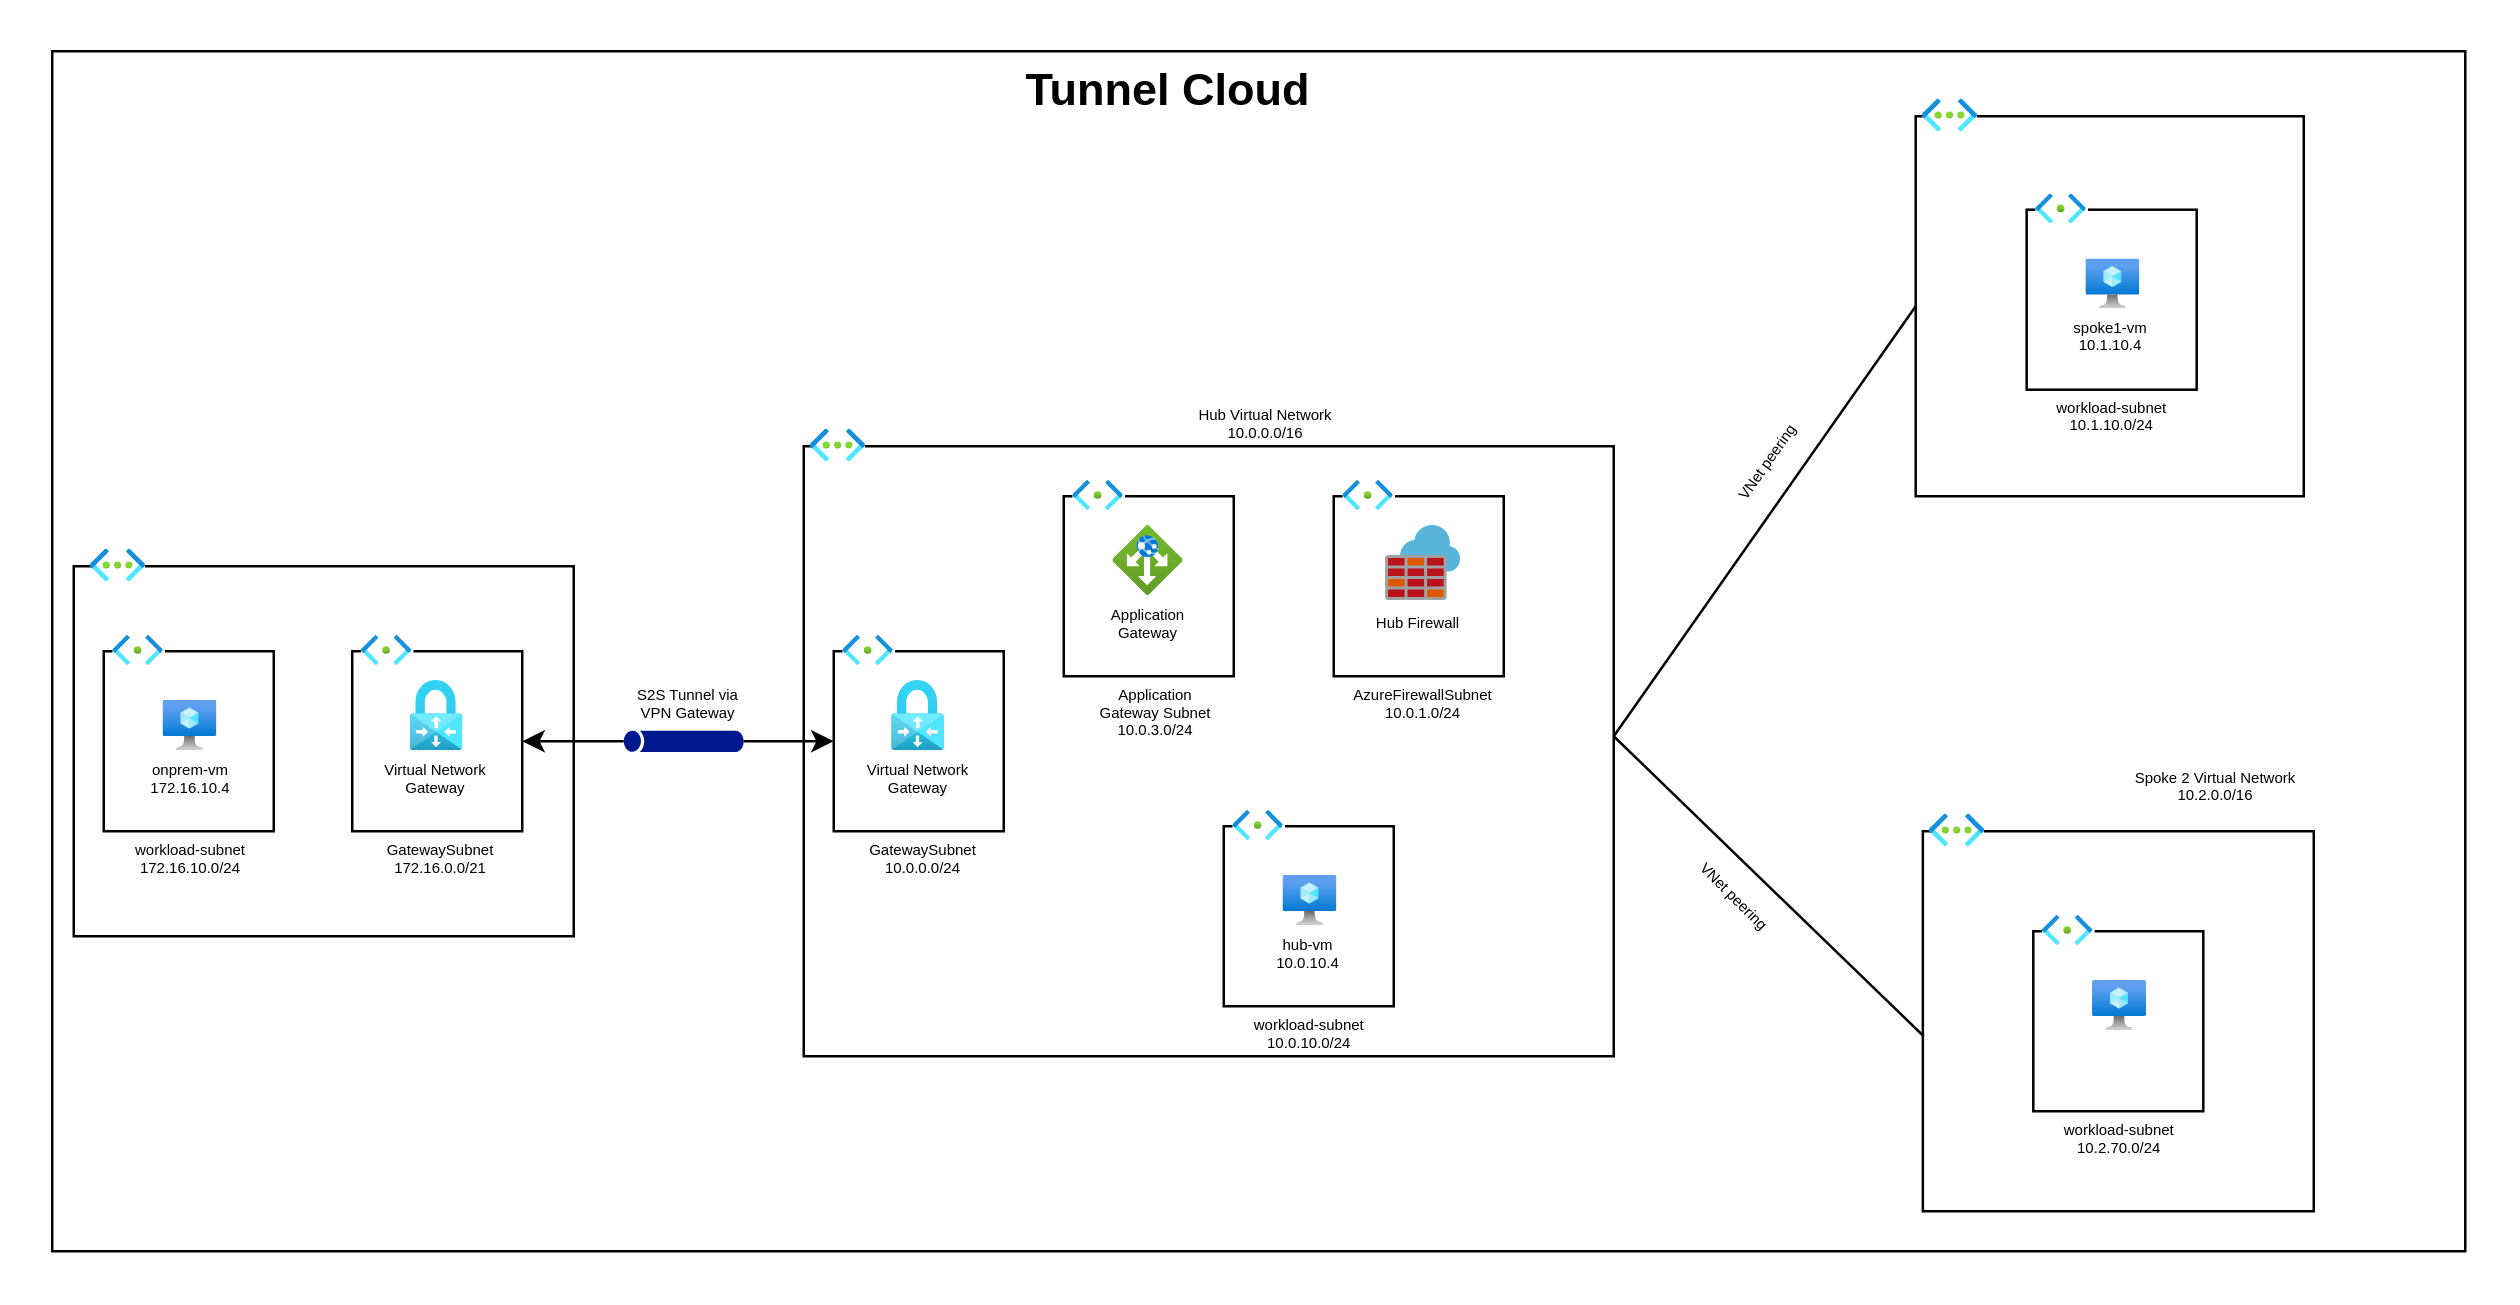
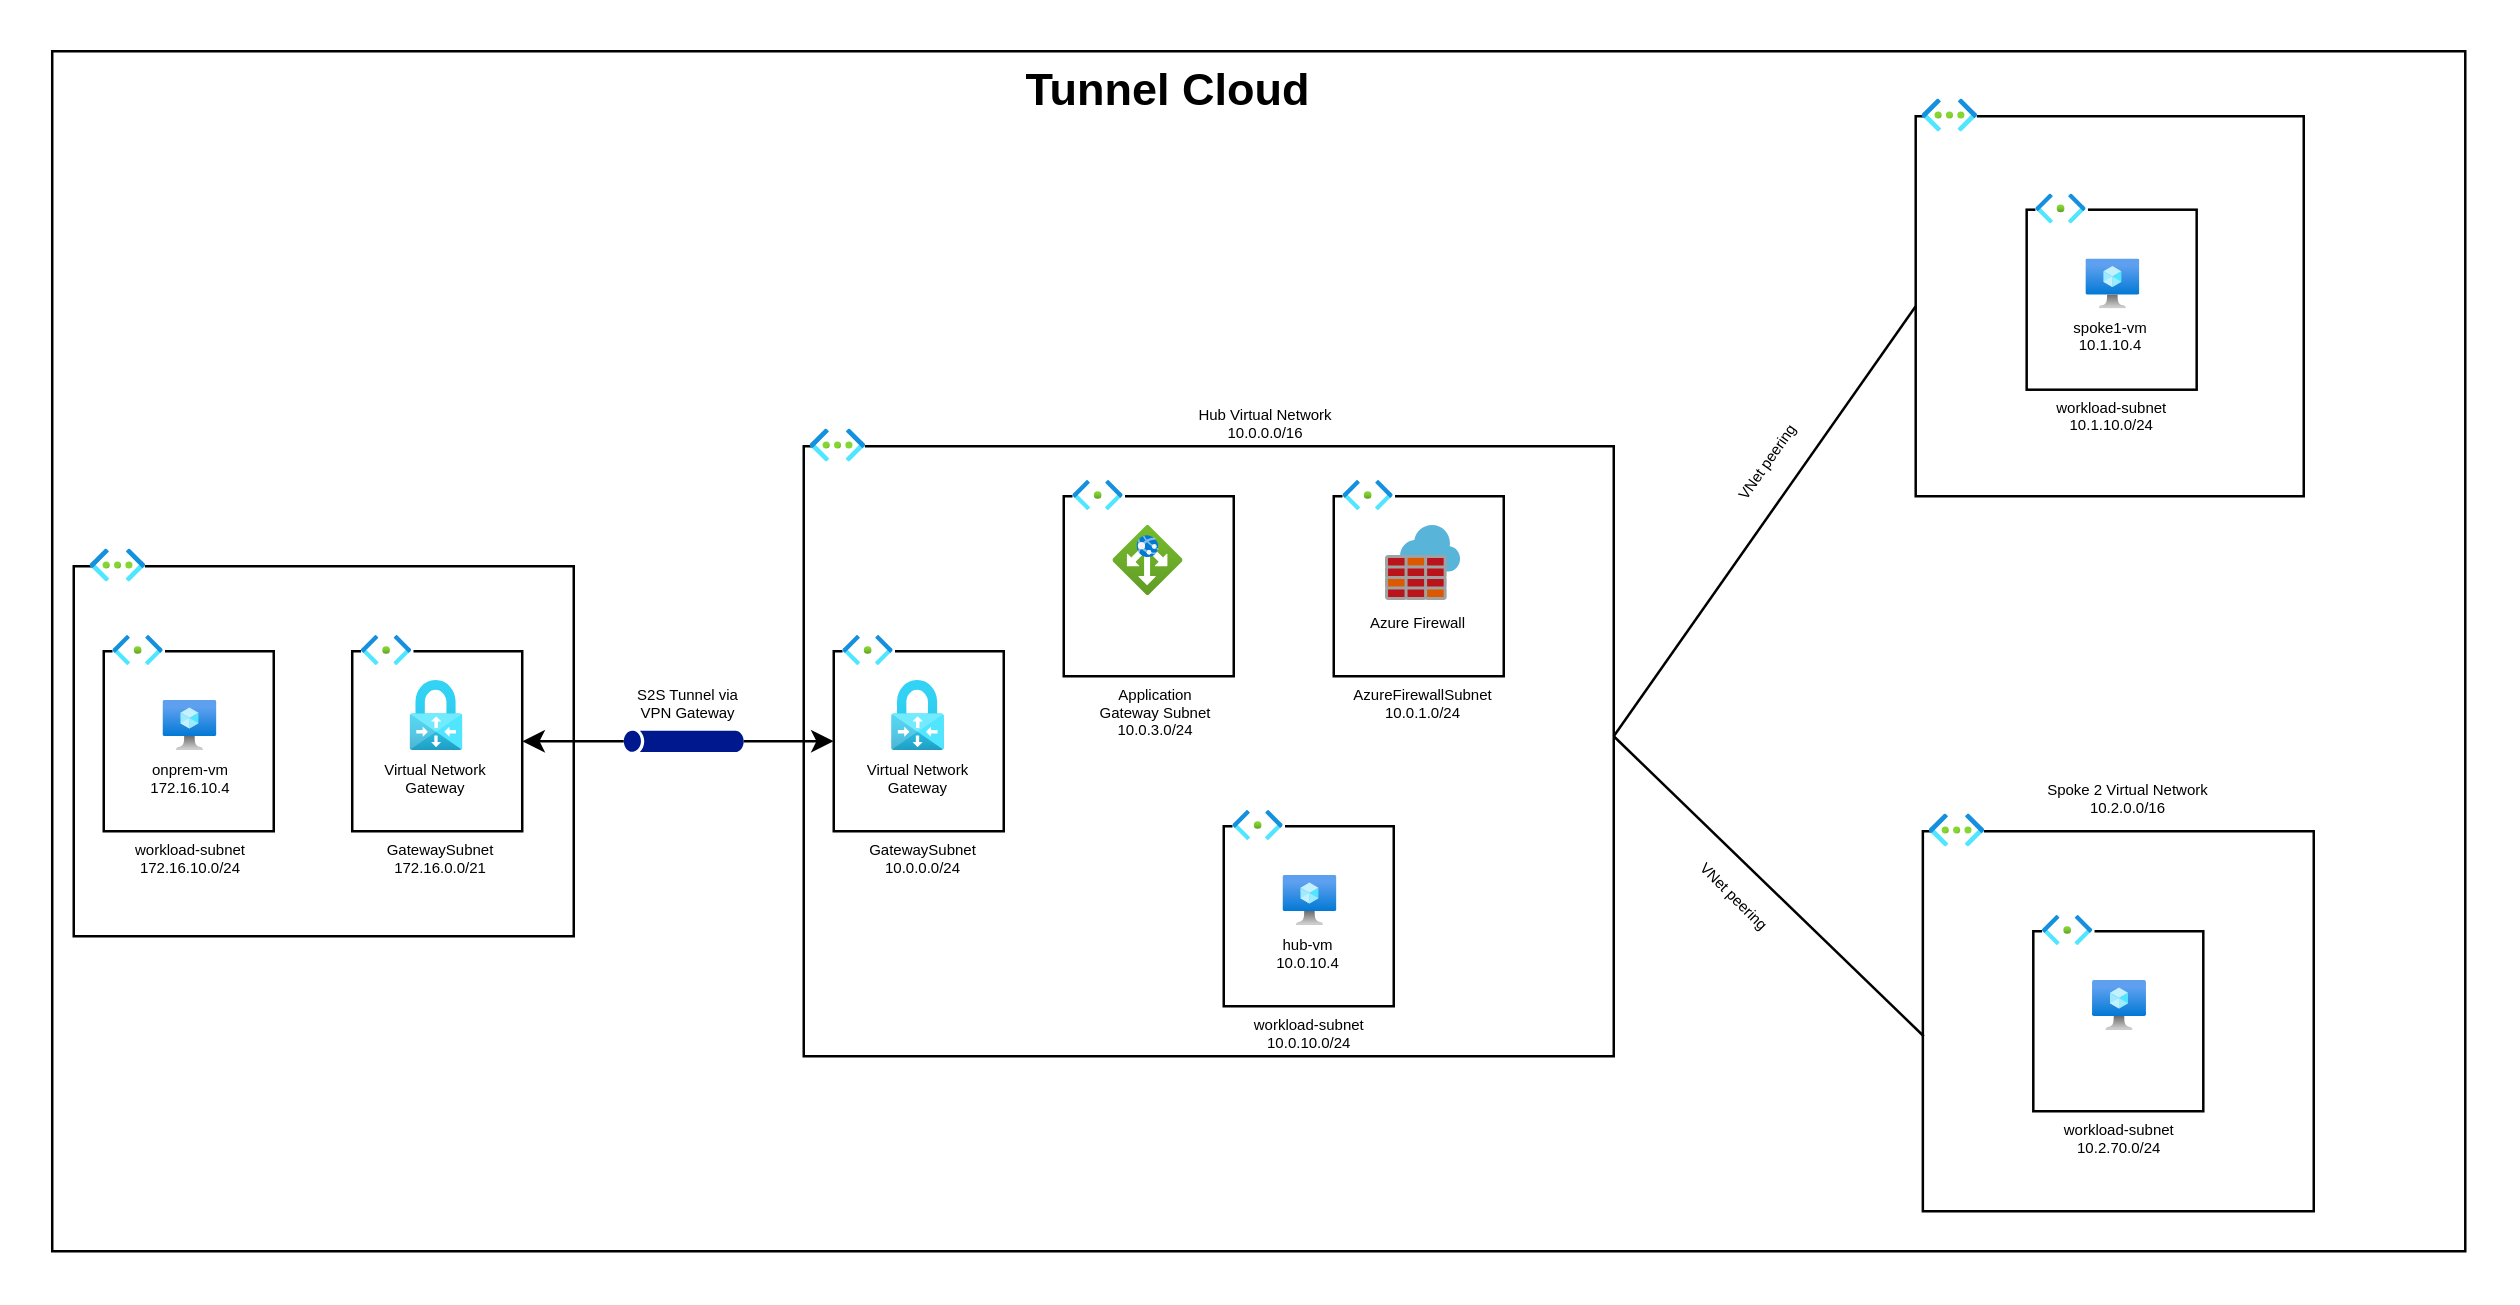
- <mxCell id="60" value="&lt;p style=&quot;line-height: 40%;&quot;&gt;&lt;span style=&quot;font-size: 6px;&quot;&gt;Application Gateway&lt;/span&gt;&lt;/p&gt;" style="text;html=1;align=center;verticalAlign=middle;whiteSpace=wrap;rounded=0;fillColor=none;strokeColor=none;movable=0;resizable=0;rotatable=0;deletable=0;editable=0;locked=1;connectable=0;" vertex="1" parent="1"><mxGeometry x="434.99" y="242" width="48" height="12" as="geometry" /></mxCell>
- <mxCell id="54" value="&lt;p style=&quot;line-height: 40%;&quot;&gt;&lt;span style=&quot;font-size: 6px;&quot;&gt;Hub Firewall&lt;/span&gt;&lt;/p&gt;" style="text;html=1;align=center;verticalAlign=middle;whiteSpace=wrap;rounded=0;fillColor=none;strokeColor=none;movable=0;resizable=0;rotatable=0;deletable=0;editable=0;locked=1;connectable=0;" vertex="1" parent="1"><mxGeometry x="542.99" y="242" width="48" height="12" as="geometry" /></mxCell>
+ <mxCell id="54" value="&lt;p style=&quot;line-height: 40%;&quot;&gt;&lt;span style=&quot;font-size: 6px;&quot;&gt;Azure Firewall&lt;/span&gt;&lt;/p&gt;" style="text;html=1;align=center;verticalAlign=middle;whiteSpace=wrap;rounded=0;fillColor=none;strokeColor=none;movable=0;resizable=0;rotatable=0;deletable=0;editable=0;locked=1;connectable=0;" vertex="1" parent="1"><mxGeometry x="542.99" y="242" width="48" height="12" as="geometry" /></mxCell>
- <mxCell id="64" value="&lt;p style=&quot;line-height: 40%;&quot;&gt;&lt;span style=&quot;font-size: 6px;&quot;&gt;Spoke 2 Virtual Network&lt;br&gt;10.2.0.0/16&lt;/span&gt;&lt;/p&gt;" style="text;html=1;align=center;verticalAlign=middle;whiteSpace=wrap;rounded=0;fillColor=none;strokeColor=none;movable=1;resizable=1;rotatable=1;deletable=1;editable=1;locked=0;connectable=1;" vertex="1" parent="1"><mxGeometry x="845.17" y="307" width="82.44" height="12" as="geometry" /></mxCell>
+ <mxCell id="64" value="&lt;p style=&quot;line-height: 40%;&quot;&gt;&lt;span style=&quot;font-size: 6px;&quot;&gt;Spoke 2 Virtual Network&lt;br&gt;10.2.0.0/16&lt;/span&gt;&lt;/p&gt;" style="text;html=1;align=center;verticalAlign=middle;whiteSpace=wrap;rounded=0;fillColor=none;strokeColor=none;movable=1;resizable=1;rotatable=1;deletable=1;editable=1;locked=0;connectable=1;" vertex="1" parent="1"><mxGeometry x="810.17" y="312" width="82.44" height="12" as="geometry" /></mxCell>
